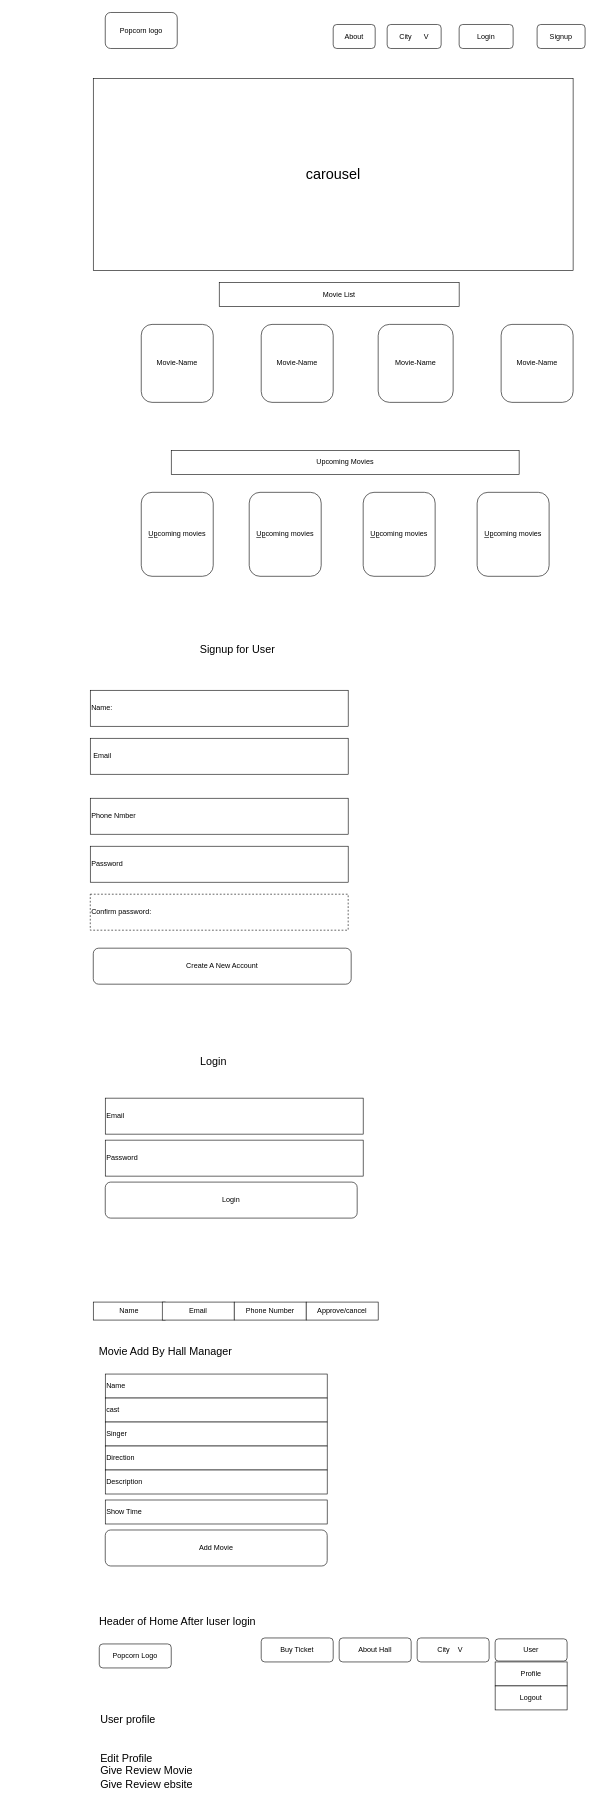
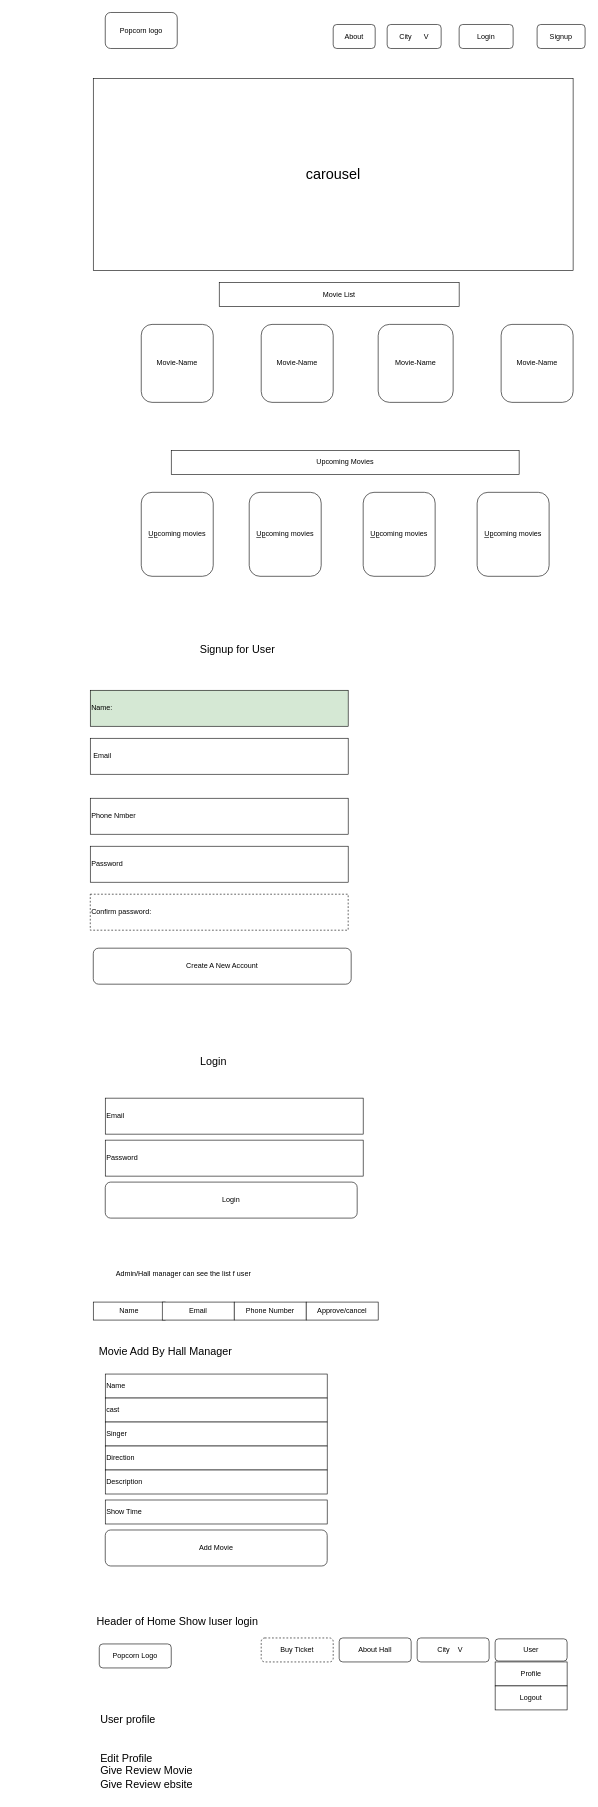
- <mxCell id="19" value="Name:" style="rounded=0;whiteSpace=wrap;html=1;align=left;" parent="1" vertex="1"><mxGeometry x="150" y="1150" width="430" height="60" as="geometry" /></mxCell>
+ <mxCell id="19" value="Name:" style="rounded=0;whiteSpace=wrap;html=1;align=left;fillColor=#d5e8d4;" parent="1" vertex="1"><mxGeometry x="150" y="1150" width="430" height="60" as="geometry" /></mxCell>
+ <mxCell id="29" value="Admin/Hall manager can see the list f user&lt;br&gt;" style="text;html=1;align=center;verticalAlign=middle;resizable=0;points=[];autosize=1;strokeColor=none;fillColor=none;" parent="1" vertex="1"><mxGeometry x="180" y="2108" width="250" height="30" as="geometry" /></mxCell>
- <mxCell id="42" value="&lt;font style=&quot;font-size: 18px;&quot;&gt;&amp;nbsp; &amp;nbsp; &amp;nbsp; &amp;nbsp; &amp;nbsp; &amp;nbsp; &amp;nbsp; &amp;nbsp; &amp;nbsp; &amp;nbsp; &amp;nbsp; &amp;nbsp; &amp;nbsp; &amp;nbsp;Header of Home After luser login&amp;nbsp;&lt;/font&gt;" style="text;html=1;align=center;verticalAlign=middle;resizable=0;points=[];autosize=1;strokeColor=none;fillColor=none;" parent="1" vertex="1"><mxGeometry x="20" y="2683" width="420" height="40" as="geometry" /></mxCell>
+ <mxCell id="42" value="&lt;font style=&quot;font-size: 18px;&quot;&gt;&amp;nbsp; &amp;nbsp; &amp;nbsp; &amp;nbsp; &amp;nbsp; &amp;nbsp; &amp;nbsp; &amp;nbsp; &amp;nbsp; &amp;nbsp; &amp;nbsp; &amp;nbsp; &amp;nbsp; &amp;nbsp;Header of Home Show luser login&amp;nbsp;&lt;/font&gt;" style="text;html=1;align=center;verticalAlign=middle;resizable=0;points=[];autosize=1;strokeColor=none;fillColor=none;" parent="1" vertex="1"><mxGeometry x="20" y="2683" width="420" height="40" as="geometry" /></mxCell>
- <mxCell id="44" value="Buy Ticket" style="rounded=1;whiteSpace=wrap;html=1;" parent="1" vertex="1"><mxGeometry x="435" y="2730" width="120" height="40" as="geometry" /></mxCell>
+ <mxCell id="44" value="Buy Ticket" style="rounded=1;whiteSpace=wrap;html=1;dashed=1;" parent="1" vertex="1"><mxGeometry x="435" y="2730" width="120" height="40" as="geometry" /></mxCell>
